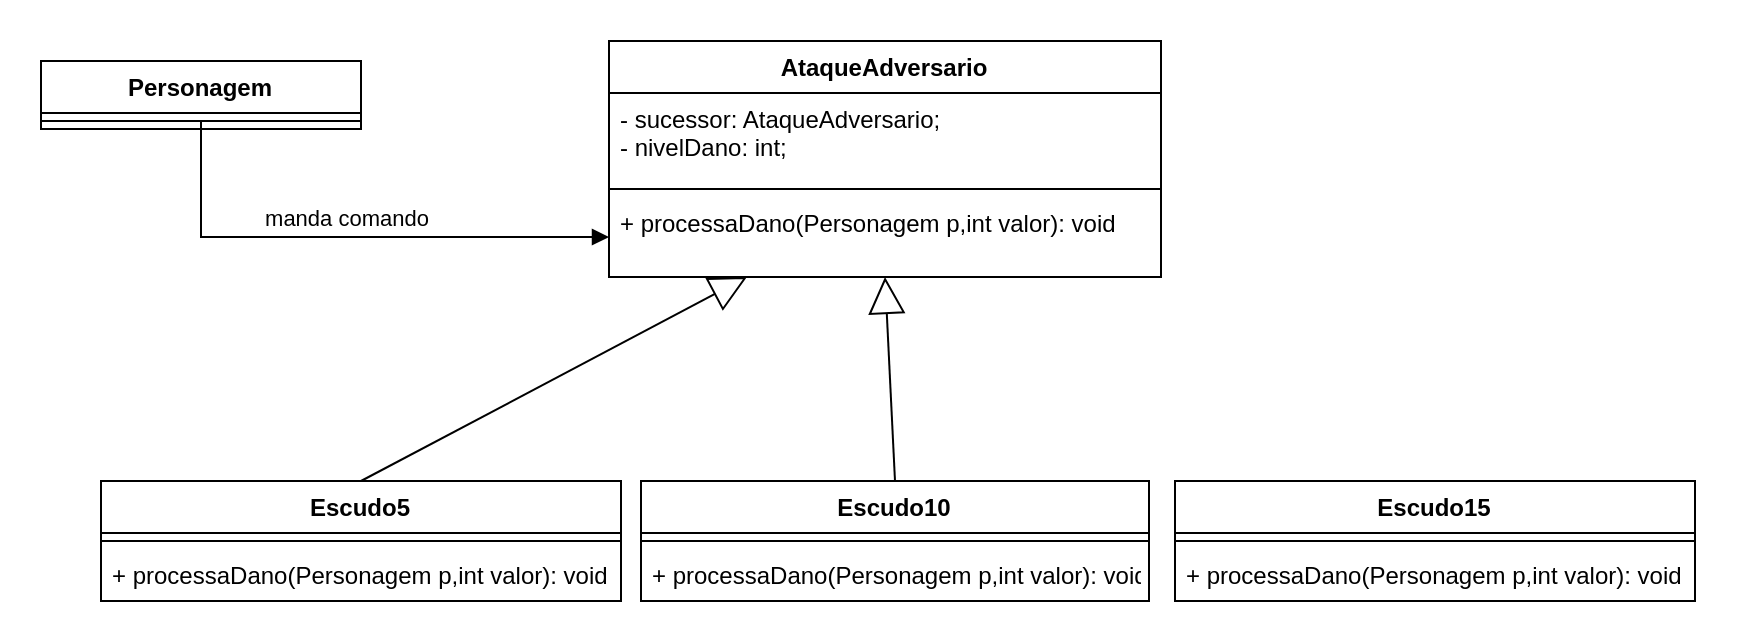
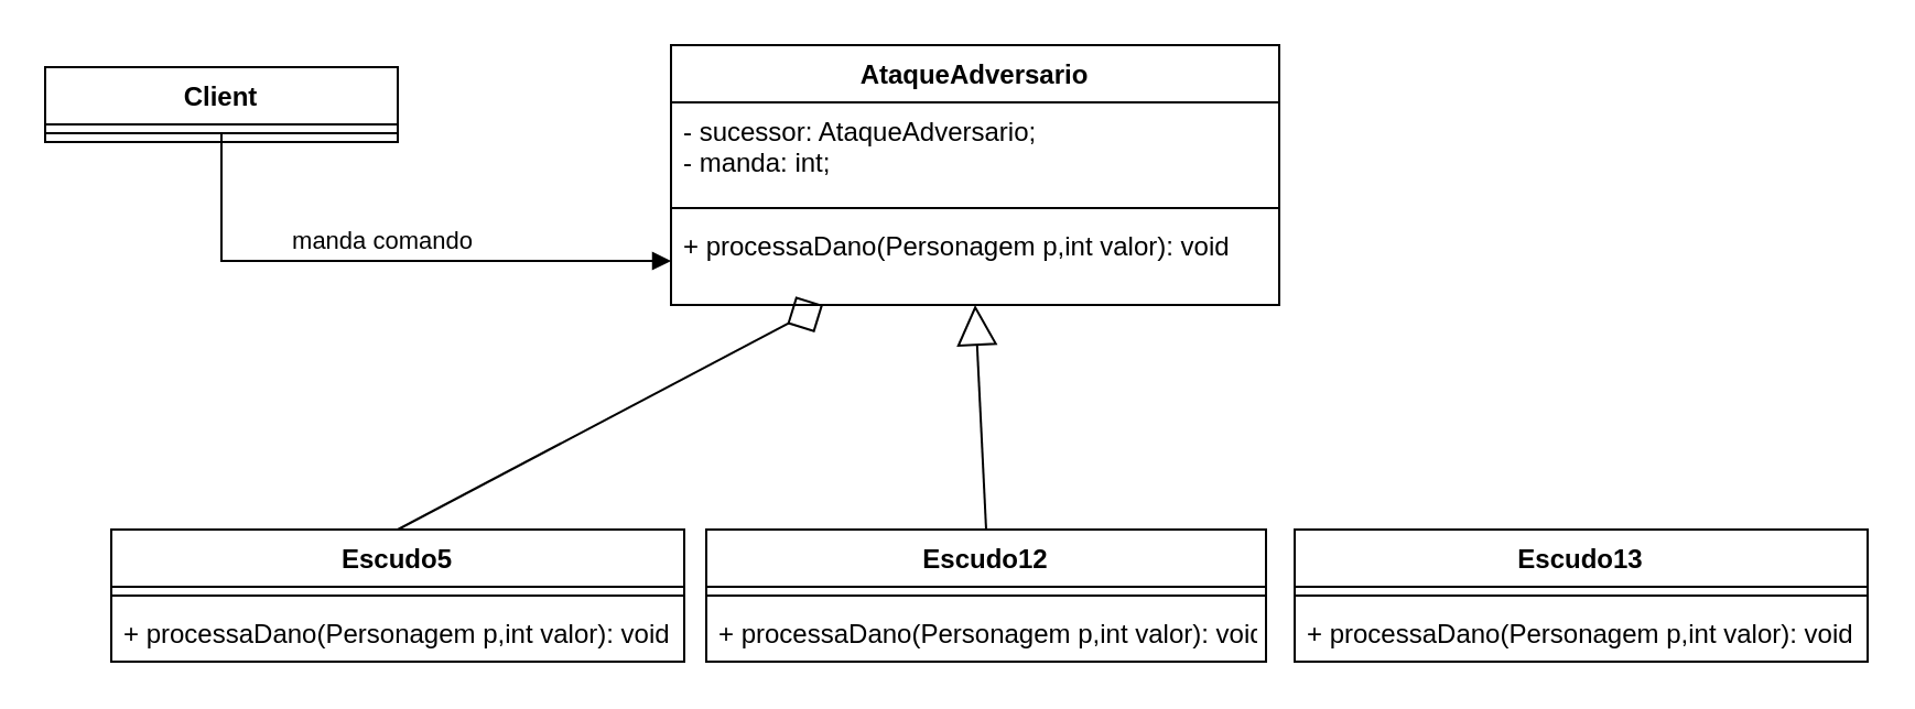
- <mxCell id="9" value="Personagem" style="swimlane;fontStyle=1;align=center;verticalAlign=top;childLayout=stackLayout;horizontal=1;startSize=26;horizontalStack=0;resizeParent=1;resizeParentMax=0;resizeLast=0;collapsible=1;marginBottom=0;" vertex="1" parent="1"><mxGeometry y="30" width="160" height="34" as="geometry" x="20" /></mxCell>
+ <mxCell id="9" value="Client" style="swimlane;fontStyle=1;align=center;verticalAlign=top;childLayout=stackLayout;horizontal=1;startSize=26;horizontalStack=0;resizeParent=1;resizeParentMax=0;resizeLast=0;collapsible=1;marginBottom=0;" vertex="1" parent="1"><mxGeometry y="30" width="160" height="34" as="geometry" x="20" /></mxCell>
- <mxCell id="6" value="- sucessor: AtaqueAdversario;&#10;- nivelDano: int;" style="text;strokeColor=none;fillColor=none;align=left;verticalAlign=top;spacingLeft=4;spacingRight=4;overflow=hidden;rotatable=0;points=[[0,0.5],[1,0.5]];portConstraint=eastwest;" vertex="1" parent="5"><mxGeometry y="26" width="276" height="44" as="geometry" /></mxCell>
+ <mxCell id="6" value="- sucessor: AtaqueAdversario;&#10;- manda: int;" style="text;strokeColor=none;fillColor=none;align=left;verticalAlign=top;spacingLeft=4;spacingRight=4;overflow=hidden;rotatable=0;points=[[0,0.5],[1,0.5]];portConstraint=eastwest;" vertex="1" parent="5"><mxGeometry y="26" width="276" height="44" as="geometry" /></mxCell>
- <mxCell id="17" value="" style="endArrow=block;endSize=16;endFill=0;html=1;rounded=0;exitX=0.5;exitY=0;exitDx=0;exitDy=0;entryX=0.25;entryY=1;entryDx=0;entryDy=0;" edge="1" parent="1" source="14" target="5"><mxGeometry width="160" relative="1" as="geometry"><mxPoint x="-50" y="70" as="sourcePoint" /><mxPoint x="470" y="170" as="targetPoint" /></mxGeometry></mxCell>
+ <mxCell id="17" value="" style="endArrow=diamond;endSize=16;endFill=0;html=1;rounded=0;exitX=0.5;exitY=0;exitDx=0;exitDy=0;entryX=0.25;entryY=1;entryDx=0;entryDy=0;" edge="1" parent="1" source="14" target="5"><mxGeometry width="160" relative="1" as="geometry"><mxPoint x="-50" y="70" as="sourcePoint" /><mxPoint x="470" y="170" as="targetPoint" /></mxGeometry></mxCell>
- <mxCell id="2" value="Escudo10" style="swimlane;fontStyle=1;align=center;verticalAlign=top;childLayout=stackLayout;horizontal=1;startSize=26;horizontalStack=0;resizeParent=1;resizeParentMax=0;resizeLast=0;collapsible=1;marginBottom=0;" vertex="1" parent="1"><mxGeometry x="320" y="240" width="254" height="60" as="geometry" /></mxCell>
+ <mxCell id="2" value="Escudo12" style="swimlane;fontStyle=1;align=center;verticalAlign=top;childLayout=stackLayout;horizontal=1;startSize=26;horizontalStack=0;resizeParent=1;resizeParentMax=0;resizeLast=0;collapsible=1;marginBottom=0;" vertex="1" parent="1"><mxGeometry x="320" y="240" width="254" height="60" as="geometry" /></mxCell>
- <mxCell id="11" value="Escudo15" style="swimlane;fontStyle=1;align=center;verticalAlign=top;childLayout=stackLayout;horizontal=1;startSize=26;horizontalStack=0;resizeParent=1;resizeParentMax=0;resizeLast=0;collapsible=1;marginBottom=0;" vertex="1" parent="1"><mxGeometry x="587" y="240" width="260" height="60" as="geometry" /></mxCell>
+ <mxCell id="11" value="Escudo13" style="swimlane;fontStyle=1;align=center;verticalAlign=top;childLayout=stackLayout;horizontal=1;startSize=26;horizontalStack=0;resizeParent=1;resizeParentMax=0;resizeLast=0;collapsible=1;marginBottom=0;" vertex="1" parent="1"><mxGeometry x="587" y="240" width="260" height="60" as="geometry" /></mxCell>
